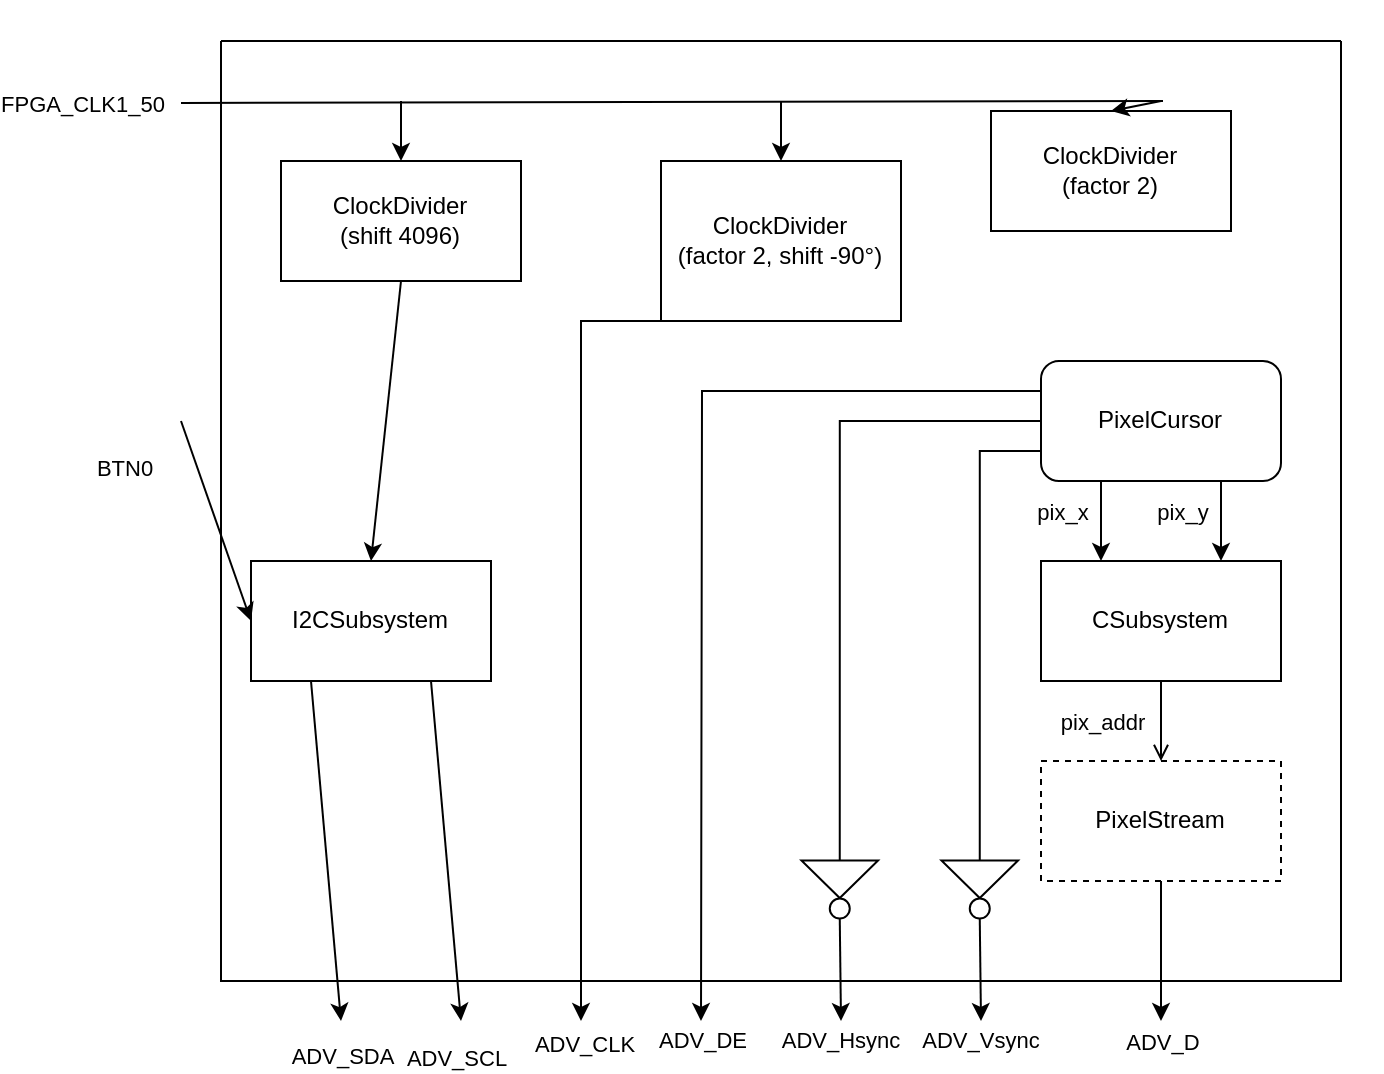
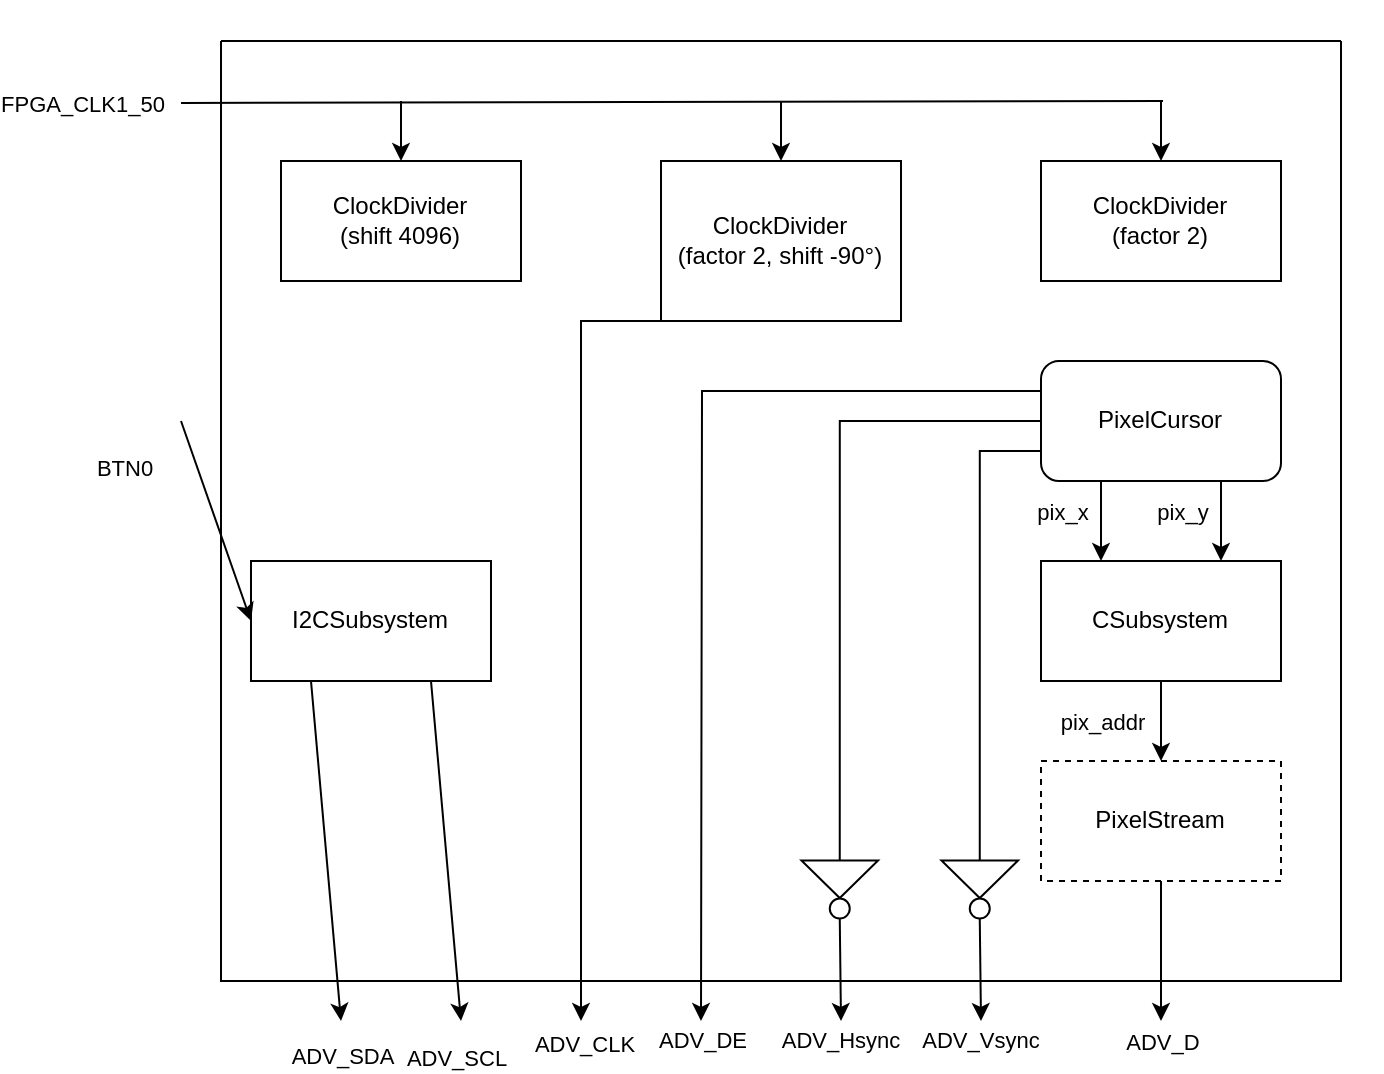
- <mxCell id="4" value="&lt;div&gt;ClockDivider&lt;/div&gt;&lt;div&gt;(factor 2)&lt;/div&gt;" style="rounded=0;whiteSpace=wrap;html=1;fillColor=default;" vertex="1" parent="2"><mxGeometry x="385" y="35" width="120" height="60" as="geometry" /></mxCell>
+ <mxCell id="4" value="&lt;div&gt;ClockDivider&lt;/div&gt;&lt;div&gt;(factor 2)&lt;/div&gt;" style="rounded=0;whiteSpace=wrap;html=1;fillColor=default;" vertex="1" parent="2"><mxGeometry x="410" y="60" width="120" height="60" as="geometry" /></mxCell>
- <mxCell id="10" value="" style="endArrow=classic;html=1;rounded=0;jumpStyle=none;exitX=0.5;exitY=1;exitDx=0;exitDy=0;entryX=0.5;entryY=0;entryDx=0;entryDy=0;" edge="1" parent="2" source="8" target="9"><mxGeometry width="50" height="50" relative="1" as="geometry"><mxPoint x="-10" y="330" as="sourcePoint" /><mxPoint x="40" y="280" as="targetPoint" /></mxGeometry></mxCell>
- <mxCell id="18" value="" style="endArrow=open;html=1;rounded=0;jumpStyle=none;exitX=0.5;exitY=1;exitDx=0;exitDy=0;entryX=0.5;entryY=0;entryDx=0;entryDy=0;" edge="1" parent="2" source="6" target="7"><mxGeometry width="50" height="50" relative="1" as="geometry"><mxPoint x="270" y="370" as="sourcePoint" /><mxPoint x="320" y="320" as="targetPoint" /></mxGeometry></mxCell>
+ <mxCell id="18" value="" style="endArrow=classic;html=1;rounded=0;jumpStyle=none;exitX=0.5;exitY=1;exitDx=0;exitDy=0;entryX=0.5;entryY=0;entryDx=0;entryDy=0;" edge="1" parent="2" source="6" target="7"><mxGeometry width="50" height="50" relative="1" as="geometry"><mxPoint x="270" y="370" as="sourcePoint" /><mxPoint x="320" y="320" as="targetPoint" /></mxGeometry></mxCell>
